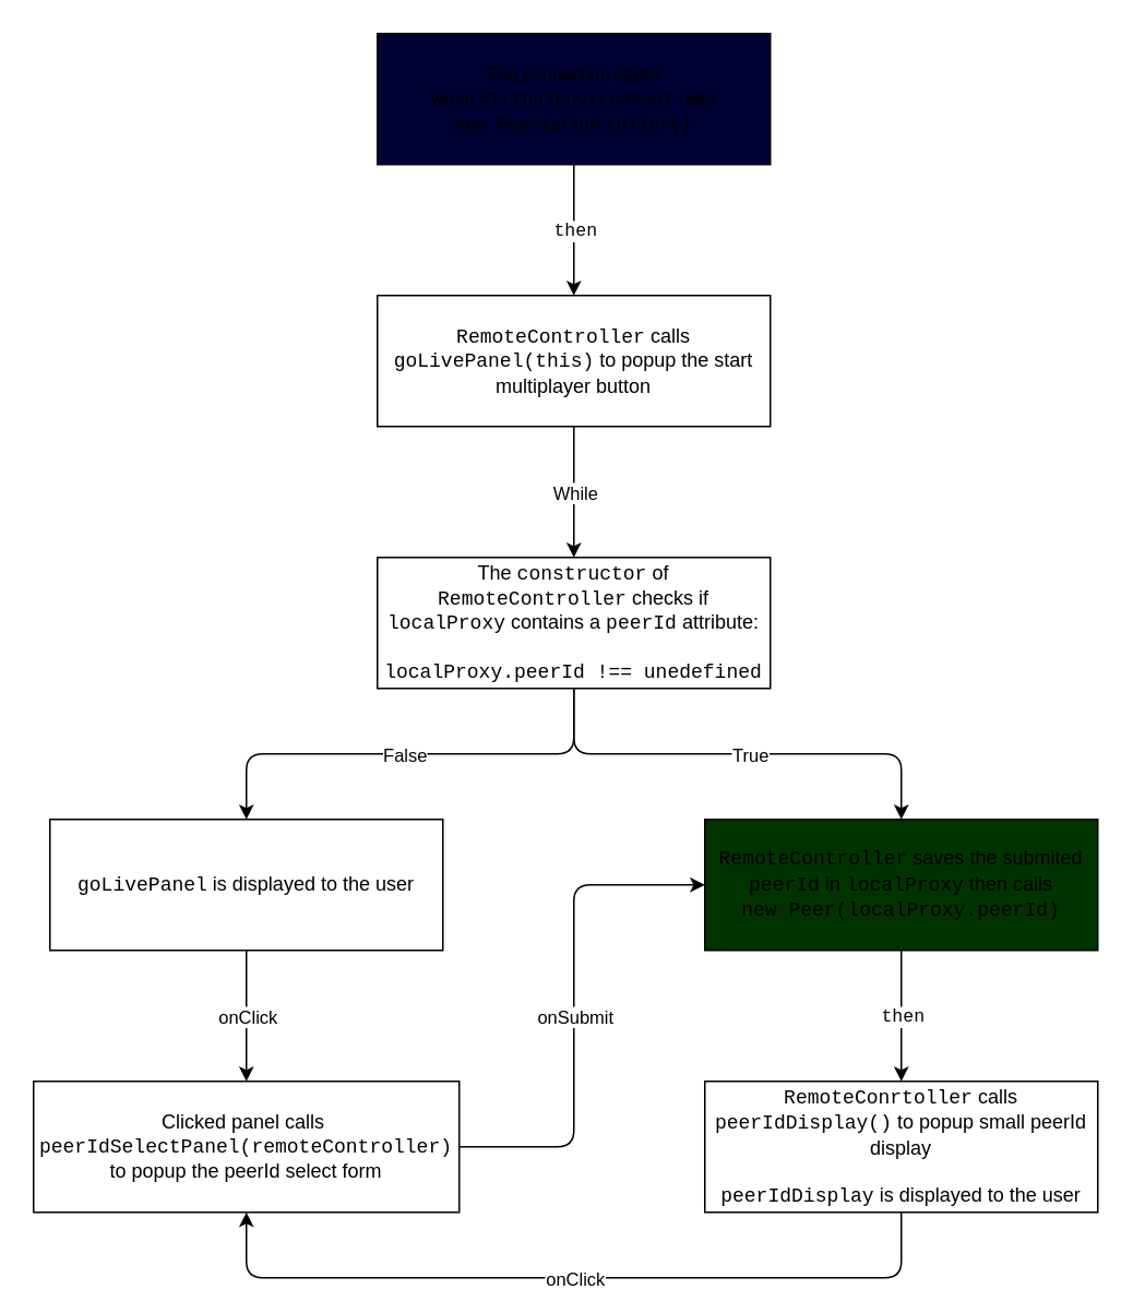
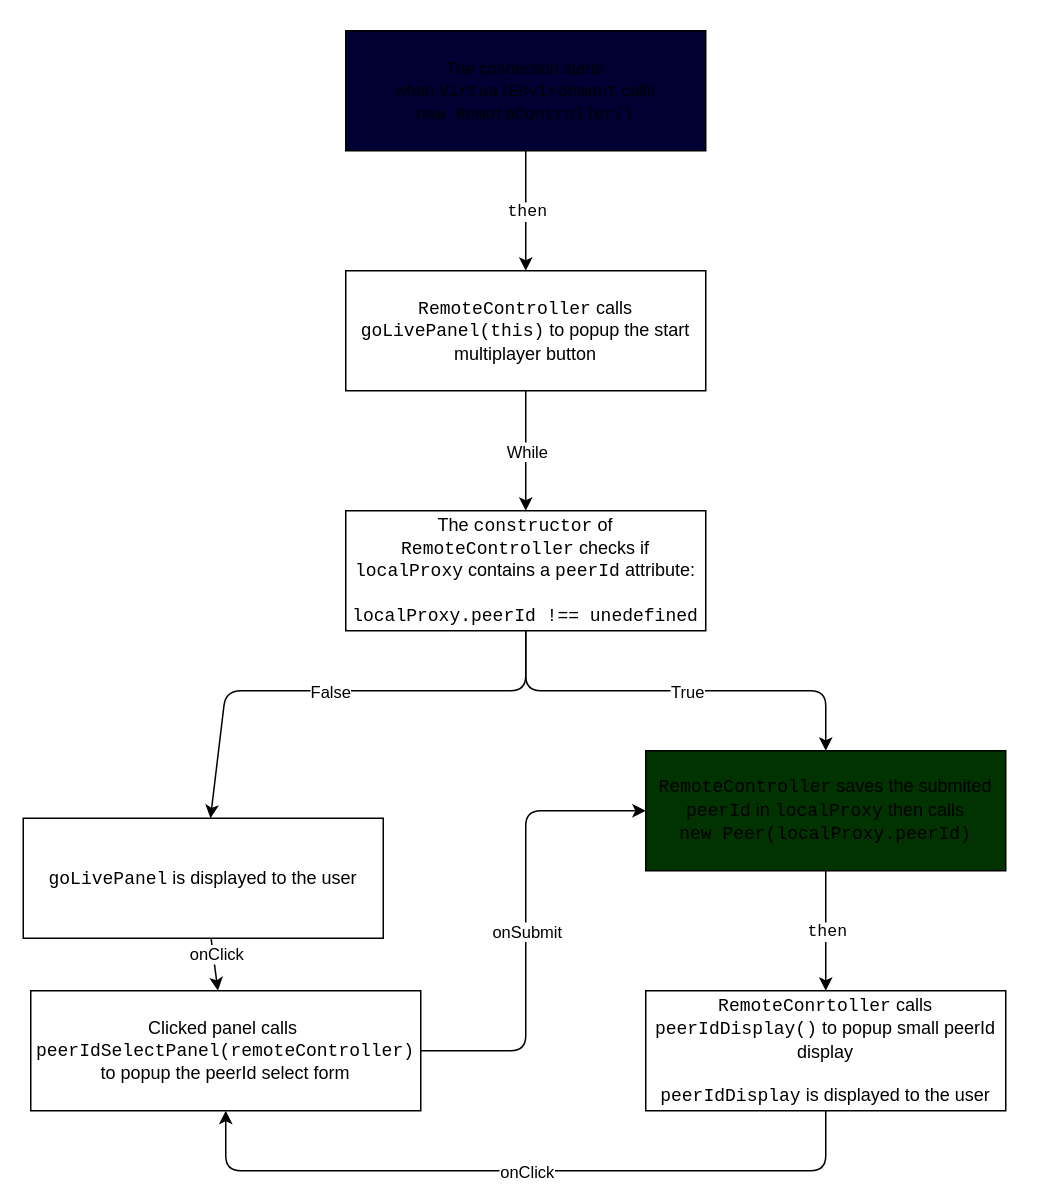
- <mxCell id="24" value="&lt;font face=&quot;Courier New&quot;&gt;goLivePanel&lt;/font&gt;&amp;nbsp;is displayed to the user" style="rounded=0;whiteSpace=wrap;html=1;" vertex="1" parent="1"><mxGeometry x="30" y="500" width="240" height="80" as="geometry" /></mxCell>
+ <mxCell id="24" value="&lt;font face=&quot;Courier New&quot;&gt;goLivePanel&lt;/font&gt;&amp;nbsp;is displayed to the user" style="rounded=0;whiteSpace=wrap;html=1;" vertex="1" parent="1"><mxGeometry x="15" y="545" width="240" height="80" as="geometry" /></mxCell>
